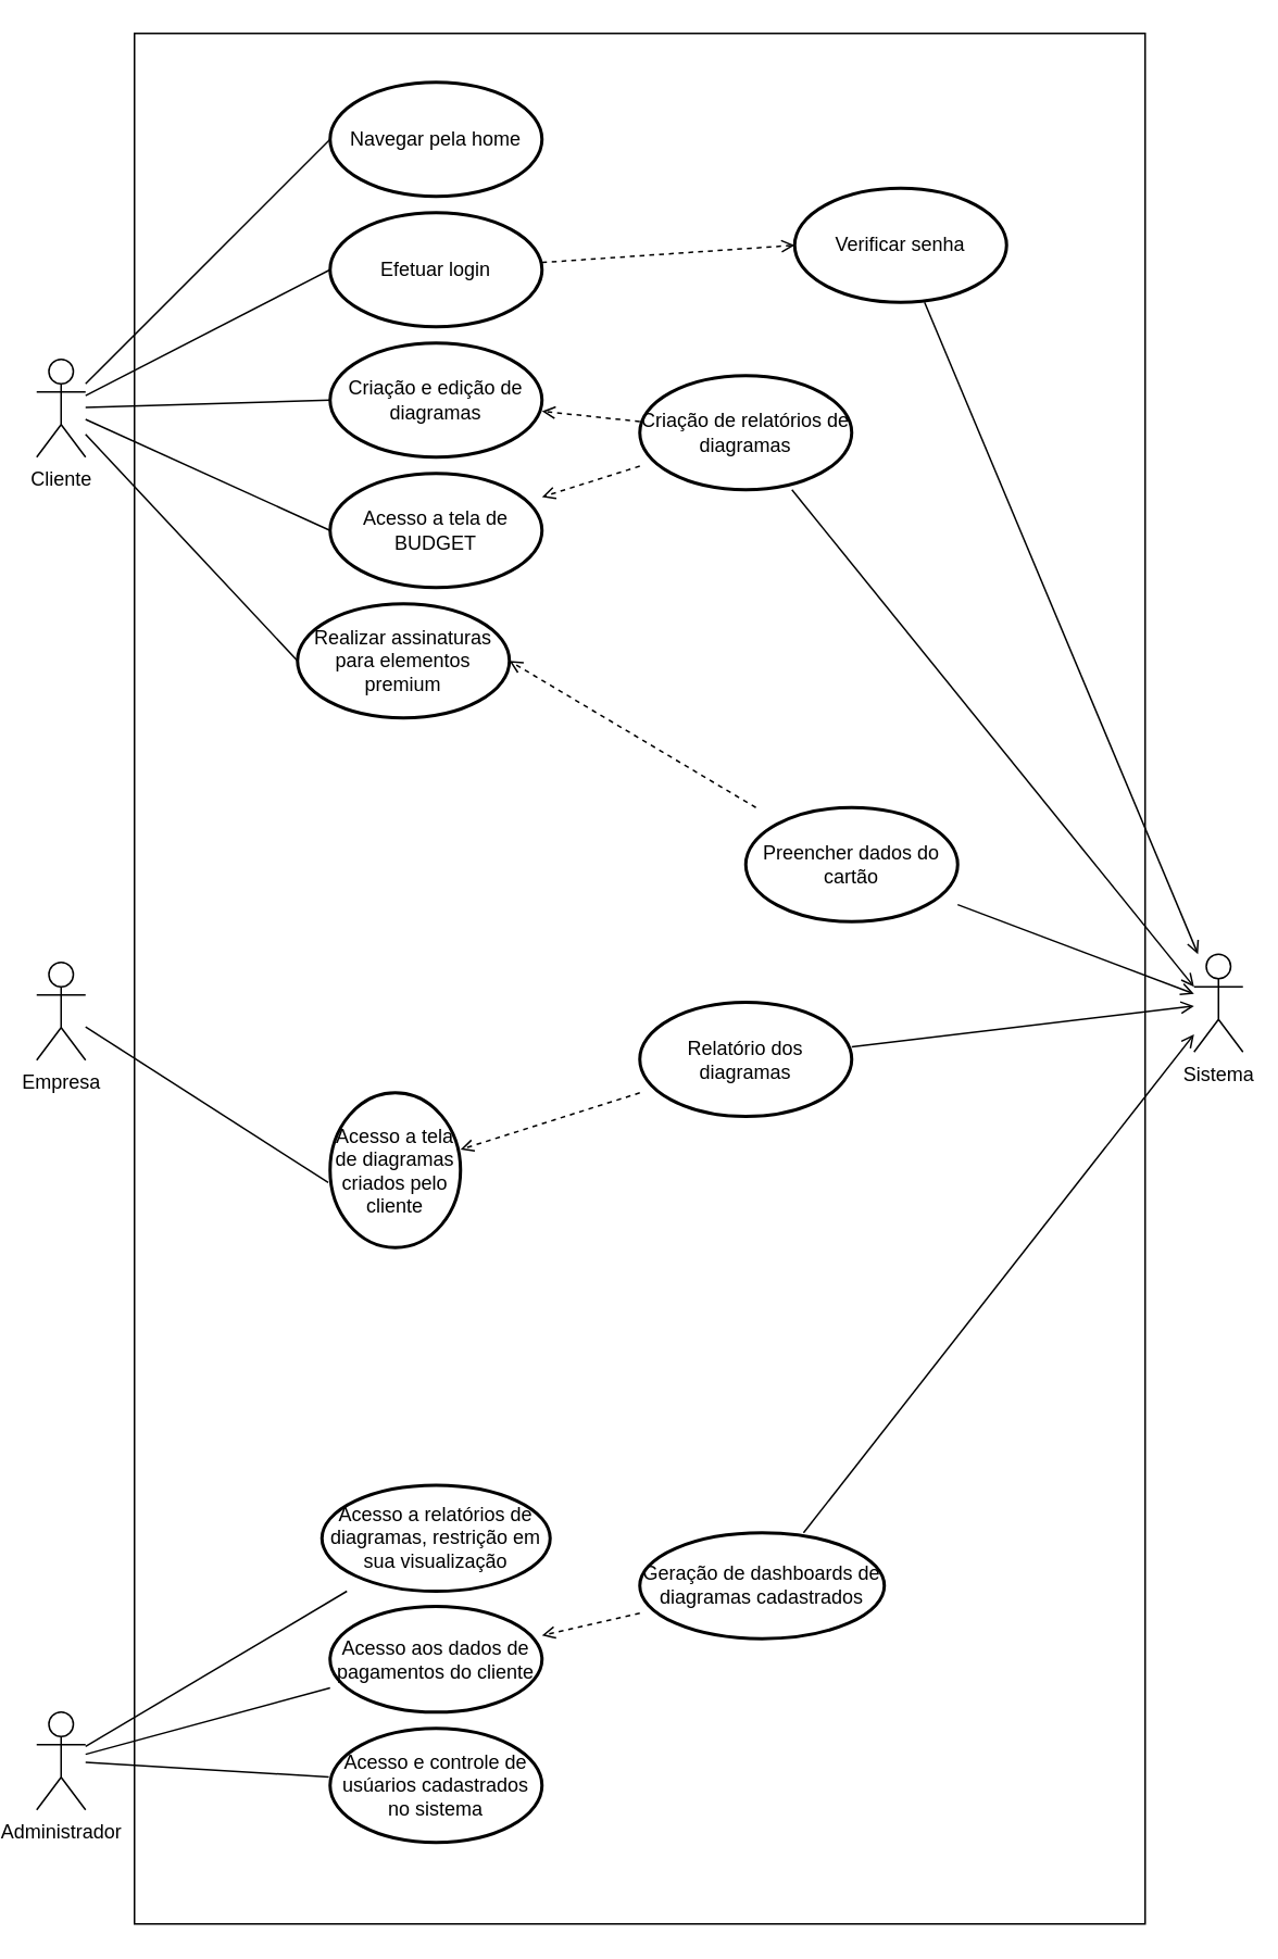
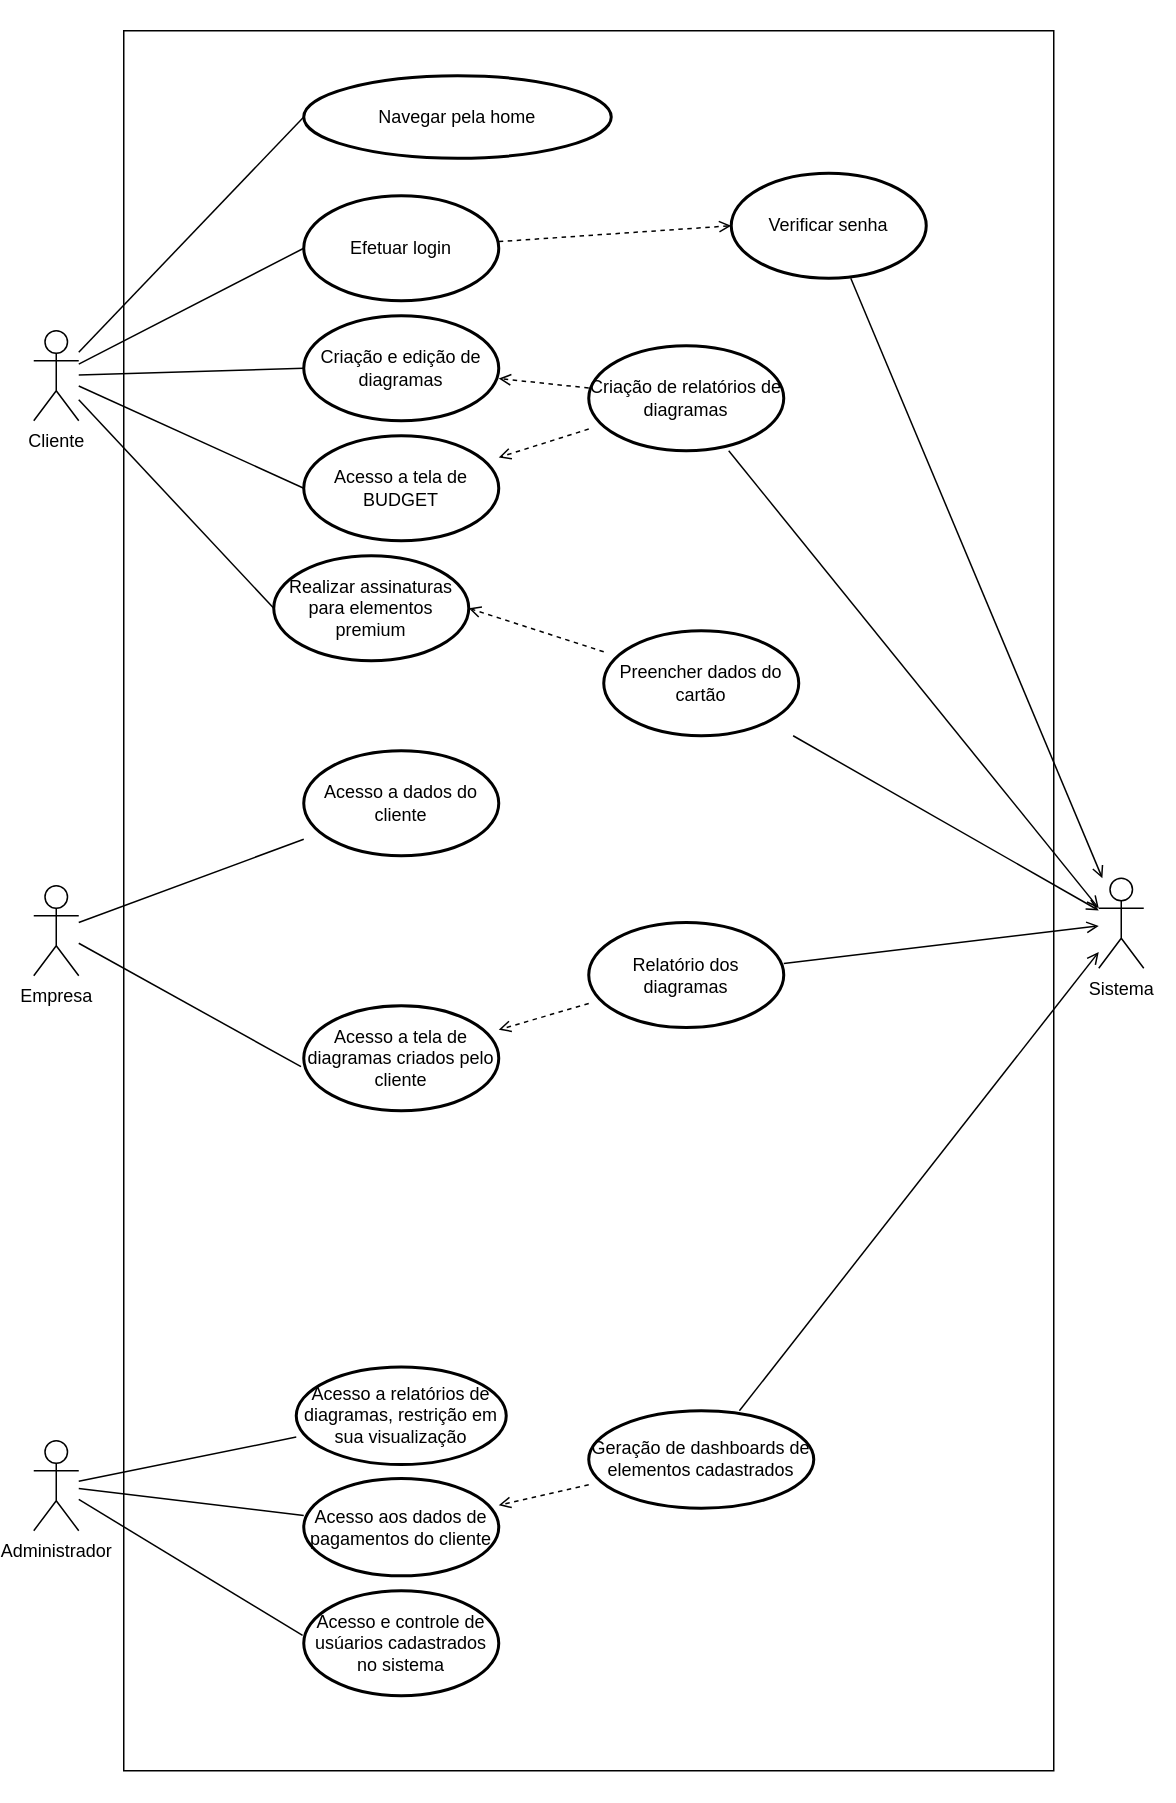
- <mxCell id="10" value="Navegar pela home" style="strokeWidth=2;html=1;shape=mxgraph.flowchart.start_1;whiteSpace=wrap;" vertex="1" parent="1"><mxGeometry x="200" y="50" width="130" height="70" as="geometry" /></mxCell>
+ <mxCell id="10" value="Navegar pela home" style="strokeWidth=2;html=1;shape=mxgraph.flowchart.start_1;whiteSpace=wrap;" vertex="1" parent="1"><mxGeometry x="200" y="50" width="205" height="55" as="geometry" /></mxCell>
- <mxCell id="24" value="Preencher dados do cartão" style="strokeWidth=2;html=1;shape=mxgraph.flowchart.start_1;whiteSpace=wrap;" vertex="1" parent="1"><mxGeometry x="455" y="495" width="130" height="70" as="geometry" /></mxCell>
+ <mxCell id="24" value="Preencher dados do cartão" style="strokeWidth=2;html=1;shape=mxgraph.flowchart.start_1;whiteSpace=wrap;" vertex="1" parent="1"><mxGeometry x="400" y="420" width="130" height="70" as="geometry" /></mxCell>
+ <mxCell id="38" value="Acesso a dados do cliente" style="strokeWidth=2;html=1;shape=mxgraph.flowchart.start_1;whiteSpace=wrap;" vertex="1" parent="1"><mxGeometry x="200" y="500" width="130" height="70" as="geometry" /></mxCell>
+ <mxCell id="37" style="edgeStyle=none;rounded=0;orthogonalLoop=1;jettySize=auto;html=1;startArrow=none;startFill=0;endArrow=none;endFill=0;" edge="1" parent="1" source="38" target="2"><mxGeometry relative="1" as="geometry" /></mxCell>
- <mxCell id="33" value="Acesso a tela de diagramas criados pelo cliente" style="strokeWidth=2;html=1;shape=mxgraph.flowchart.start_1;whiteSpace=wrap;" vertex="1" parent="1"><mxGeometry x="200" y="670" width="80" height="95" as="geometry" /></mxCell>
+ <mxCell id="33" value="Acesso a tela de diagramas criados pelo cliente" style="strokeWidth=2;html=1;shape=mxgraph.flowchart.start_1;whiteSpace=wrap;" vertex="1" parent="1"><mxGeometry x="200" y="670" width="130" height="70" as="geometry" /></mxCell>
- <mxCell id="21" value="Geração de dashboards de diagramas cadastrados" style="strokeWidth=2;html=1;shape=mxgraph.flowchart.start_1;whiteSpace=wrap;" vertex="1" parent="16"><mxGeometry x="310" y="920" width="150" height="64.96" as="geometry" /></mxCell>
+ <mxCell id="21" value="Geração de dashboards de elementos cadastrados" style="strokeWidth=2;html=1;shape=mxgraph.flowchart.start_1;whiteSpace=wrap;" vertex="1" parent="16"><mxGeometry x="310" y="920" width="150" height="64.96" as="geometry" /></mxCell>
- <mxCell id="9" value="Administrador" style="shape=umlActor;verticalLabelPosition=bottom;verticalAlign=top;html=1;outlineConnect=0;" vertex="1" parent="1"><mxGeometry x="20" y="1050" width="30" height="60" as="geometry" /></mxCell>
+ <mxCell id="9" value="Administrador" style="shape=umlActor;verticalLabelPosition=bottom;verticalAlign=top;html=1;outlineConnect=0;" vertex="1" parent="1"><mxGeometry x="20" y="960" width="30" height="60" as="geometry" /></mxCell>
